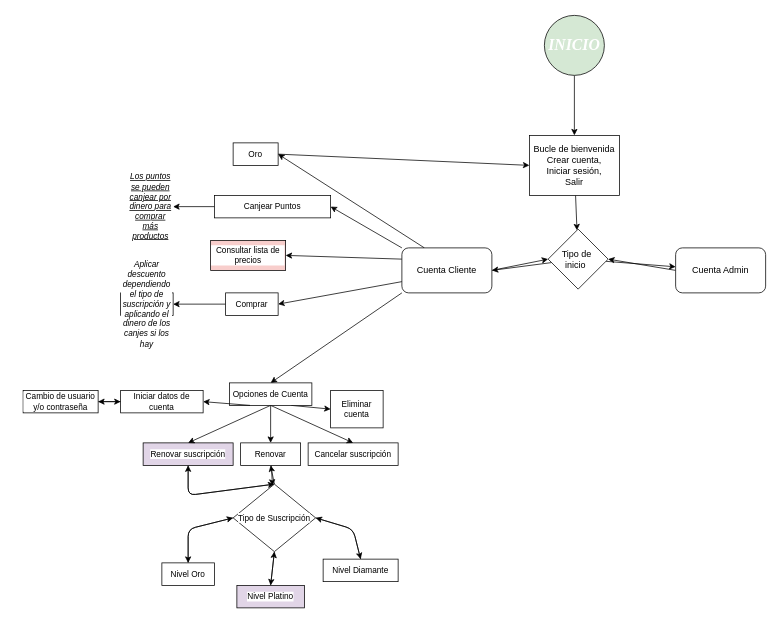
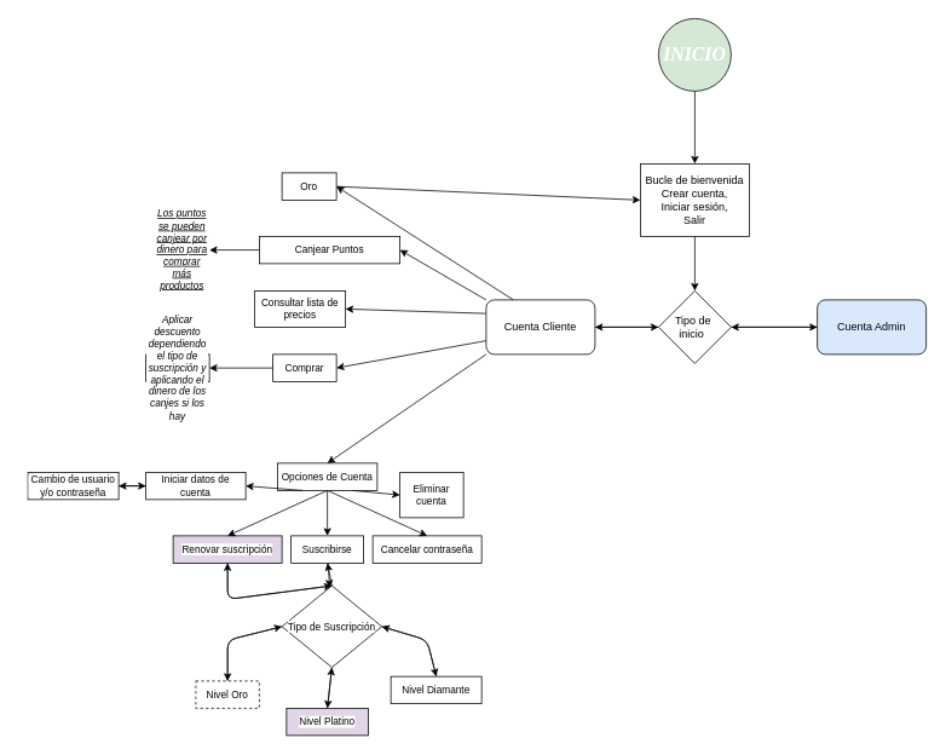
- <mxCell id="21" value="Consultar lista de precios" style="whiteSpace=wrap;html=1;fontFamily=Helvetica;fontSize=11;fontColor=default;labelBackgroundColor=default;container=0;fillColor=#f8cecc;" vertex="1" parent="1"><mxGeometry x="280" y="320" width="100" height="40" as="geometry" /></mxCell>
+ <mxCell id="21" value="Consultar lista de precios" style="whiteSpace=wrap;html=1;fontFamily=Helvetica;fontSize=11;fontColor=default;labelBackgroundColor=default;container=0;" vertex="1" parent="1"><mxGeometry x="280" y="320" width="100" height="40" as="geometry" /></mxCell>
- <mxCell id="8" value="Tipo de&amp;nbsp; inicio&amp;nbsp;&amp;nbsp;" style="rhombus;whiteSpace=wrap;html=1;rounded=0;" vertex="1" parent="1"><mxGeometry x="730" y="305" width="80" height="80" as="geometry" /></mxCell>
+ <mxCell id="8" value="Tipo de&amp;nbsp; inicio&amp;nbsp;&amp;nbsp;" style="rhombus;whiteSpace=wrap;html=1;rounded=0;" vertex="1" parent="1"><mxGeometry x="725" y="320" width="80" height="80" as="geometry" /></mxCell>
- <mxCell id="10" value="Cuenta Admin" style="rounded=1;whiteSpace=wrap;html=1;" vertex="1" parent="1"><mxGeometry x="900" y="330" width="120" height="60" as="geometry" /></mxCell>
+ <mxCell id="10" value="Cuenta Admin" style="rounded=1;whiteSpace=wrap;html=1;fillColor=#dae8fc;" vertex="1" parent="1"><mxGeometry x="900" y="330" width="120" height="60" as="geometry" /></mxCell>
- <mxCell id="32" value="Renovar" style="whiteSpace=wrap;html=1;fontFamily=Helvetica;fontSize=11;fontColor=default;labelBackgroundColor=default;container=0;" vertex="1" parent="30"><mxGeometry x="160" y="120" width="80" height="30" as="geometry" /></mxCell>
+ <mxCell id="32" value="Suscribirse" style="whiteSpace=wrap;html=1;fontFamily=Helvetica;fontSize=11;fontColor=default;labelBackgroundColor=default;container=0;" vertex="1" parent="30"><mxGeometry x="160" y="120" width="80" height="30" as="geometry" /></mxCell>
- <mxCell id="36" value="Cancelar suscripción" style="rounded=0;whiteSpace=wrap;html=1;fontFamily=Helvetica;fontSize=11;fontColor=default;labelBackgroundColor=default;container=0;" vertex="1" parent="30"><mxGeometry x="250" y="120" width="120" height="30" as="geometry" /></mxCell>
+ <mxCell id="36" value="Cancelar contraseña" style="rounded=0;whiteSpace=wrap;html=1;fontFamily=Helvetica;fontSize=11;fontColor=default;labelBackgroundColor=default;container=0;" vertex="1" parent="30"><mxGeometry x="250" y="120" width="120" height="30" as="geometry" /></mxCell>
- <mxCell id="53" value="Nivel Oro" style="rounded=0;whiteSpace=wrap;html=1;fontFamily=Helvetica;fontSize=11;fontColor=default;labelBackgroundColor=default;" vertex="1" parent="30"><mxGeometry x="55" y="280" width="70" height="30" as="geometry" /></mxCell>
+ <mxCell id="53" value="Nivel Oro" style="rounded=0;whiteSpace=wrap;html=1;fontFamily=Helvetica;fontSize=11;fontColor=default;labelBackgroundColor=default;dashed=1;" vertex="1" parent="30"><mxGeometry x="55" y="280" width="70" height="30" as="geometry" /></mxCell>
